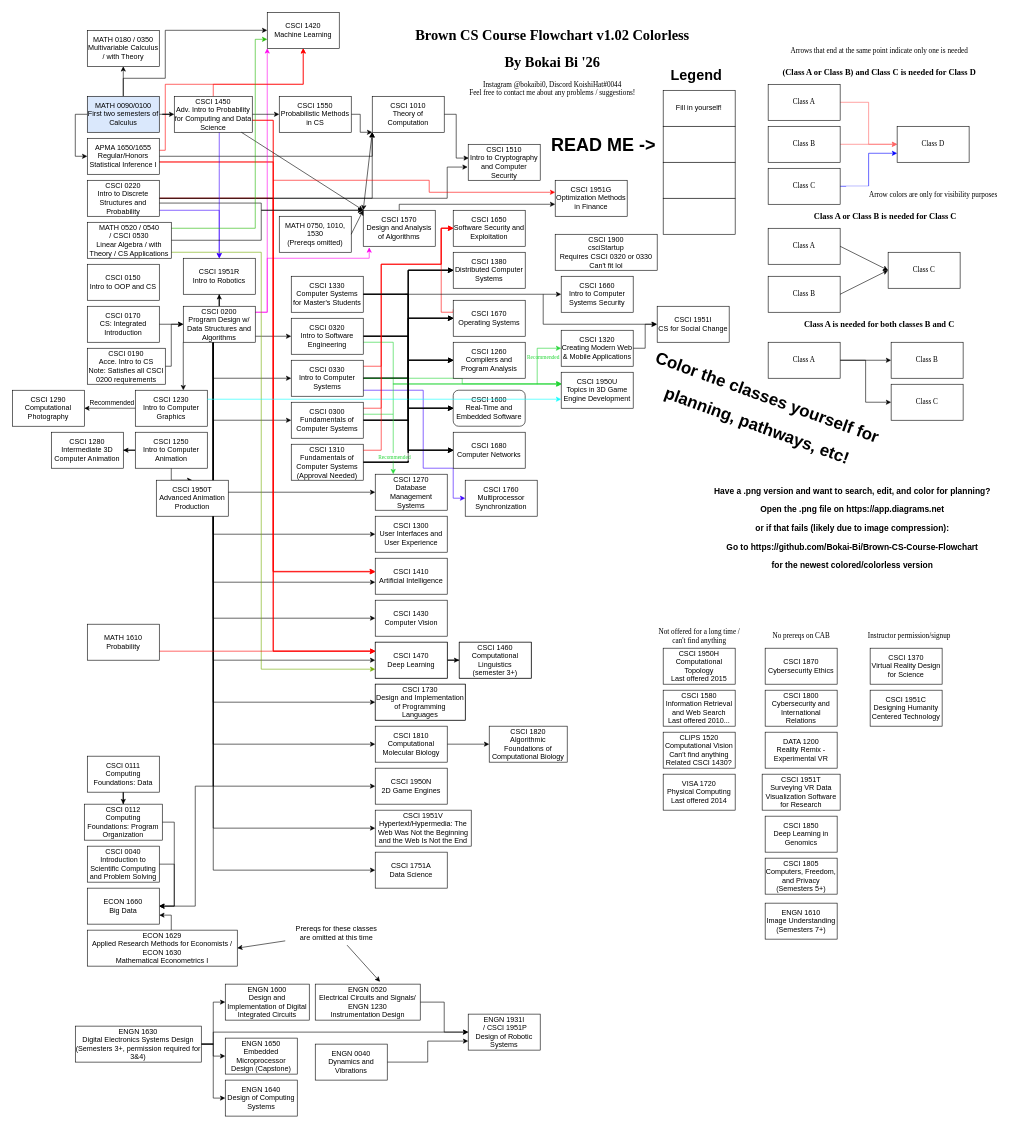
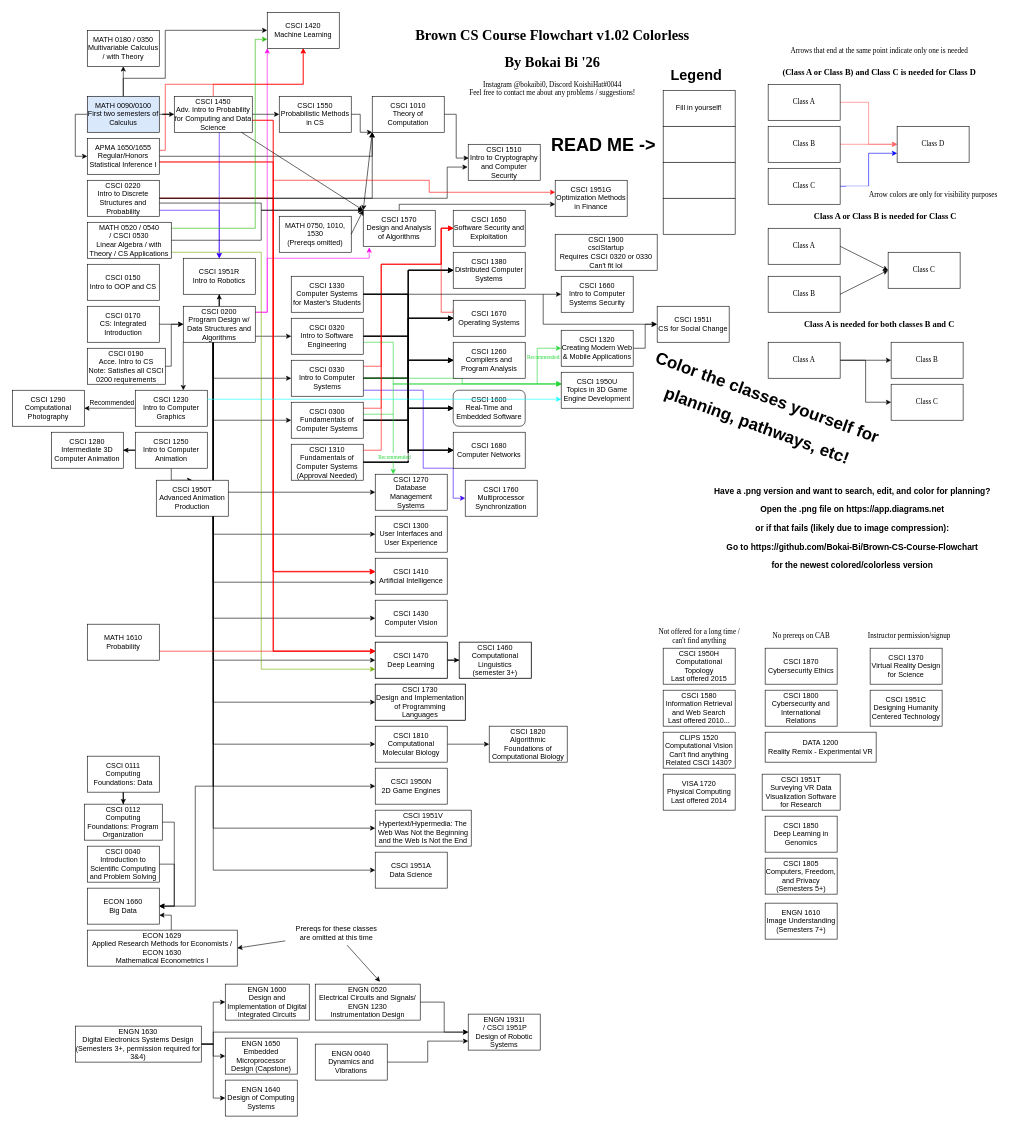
- <mxCell id="222" value="&lt;div&gt;DATA 1200&lt;/div&gt;&lt;div&gt;Reality Remix - Experimental VR&lt;/div&gt;" style="rounded=0;whiteSpace=wrap;html=1;fillColor=#FFFFFF;" vertex="1" parent="1"><mxGeometry x="1275" y="1220" width="120" height="60" as="geometry" /></mxCell>
+ <mxCell id="222" value="&lt;div&gt;DATA 1200&lt;/div&gt;&lt;div&gt;Reality Remix - Experimental VR&lt;/div&gt;" style="rounded=0;whiteSpace=wrap;html=1;fillColor=#FFFFFF;" vertex="1" parent="1"><mxGeometry x="1275" y="1220" width="185" height="50" as="geometry" /></mxCell>
- <mxCell id="149" value="&lt;div&gt;CSCI 1751A&lt;/div&gt;&lt;div&gt;Data Science&lt;br&gt;&lt;/div&gt;" style="rounded=0;whiteSpace=wrap;html=1;strokeColor=#000000;fillColor=#FFFFFF;" parent="1" vertex="1"><mxGeometry x="625" y="1420" width="120" height="60" as="geometry" /></mxCell>
+ <mxCell id="149" value="&lt;div&gt;CSCI 1951A&lt;/div&gt;&lt;div&gt;Data Science&lt;br&gt;&lt;/div&gt;" style="rounded=0;whiteSpace=wrap;html=1;strokeColor=#000000;fillColor=#FFFFFF;" parent="1" vertex="1"><mxGeometry x="625" y="1420" width="120" height="60" as="geometry" /></mxCell>
